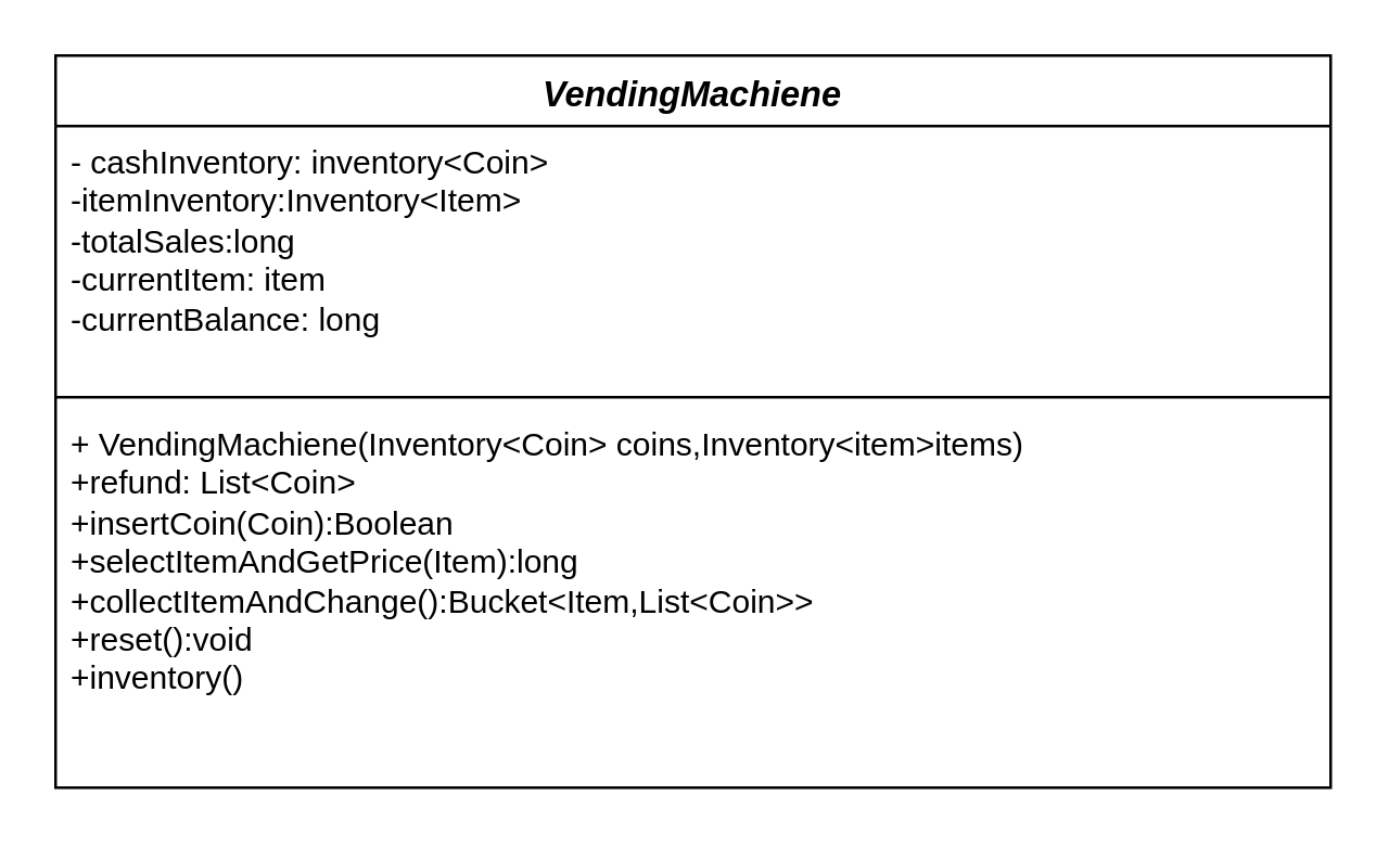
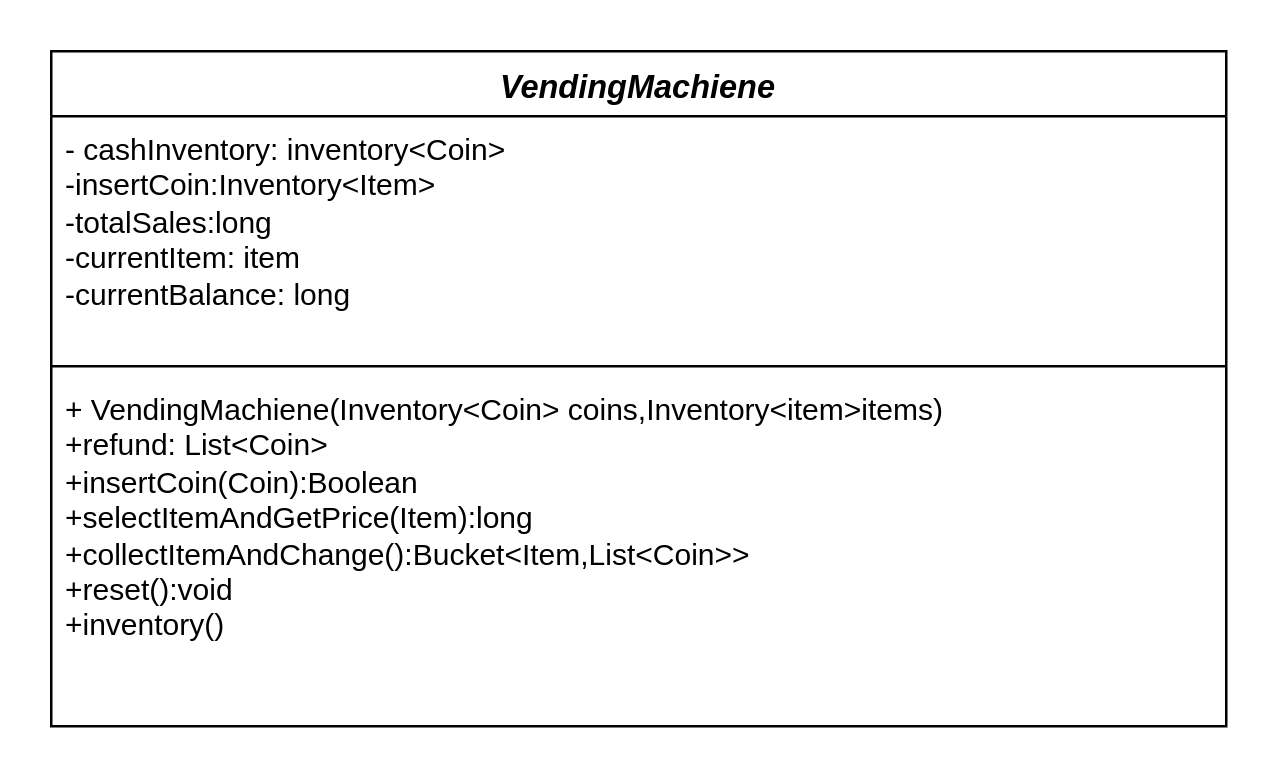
- <mxCell id="3" value="- cashInventory: inventory&amp;lt;Coin&amp;gt;&lt;br&gt;-itemInventory:Inventory&amp;lt;Item&amp;gt;&lt;br&gt;-totalSales:long&lt;br&gt;-currentItem: item&lt;br&gt;-currentBalance: long" style="text;strokeColor=none;fillColor=none;align=left;verticalAlign=top;spacingLeft=4;spacingRight=4;overflow=hidden;rotatable=0;points=[[0,0.5],[1,0.5]];portConstraint=eastwest;whiteSpace=wrap;html=1;" vertex="1" parent="2"><mxGeometry y="26" width="470" height="96" as="geometry" /></mxCell>
+ <mxCell id="3" value="- cashInventory: inventory&amp;lt;Coin&amp;gt;&lt;br&gt;-insertCoin:Inventory&amp;lt;Item&amp;gt;&lt;br&gt;-totalSales:long&lt;br&gt;-currentItem: item&lt;br&gt;-currentBalance: long" style="text;strokeColor=none;fillColor=none;align=left;verticalAlign=top;spacingLeft=4;spacingRight=4;overflow=hidden;rotatable=0;points=[[0,0.5],[1,0.5]];portConstraint=eastwest;whiteSpace=wrap;html=1;" vertex="1" parent="2"><mxGeometry y="26" width="470" height="96" as="geometry" /></mxCell>
